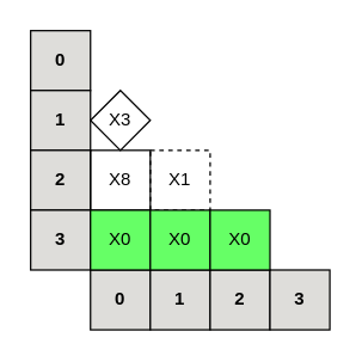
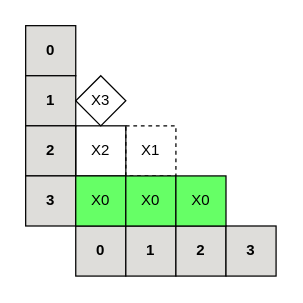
- <mxCell id="10" value="X8" style="whiteSpace=wrap;html=1;aspect=fixed;fillColor=none;" parent="1" vertex="1"><mxGeometry x="60" y="100" width="40" height="40" as="geometry" /></mxCell>
+ <mxCell id="10" value="X2" style="whiteSpace=wrap;html=1;aspect=fixed;fillColor=none;" parent="1" vertex="1"><mxGeometry x="60" y="100" width="40" height="40" as="geometry" /></mxCell>
